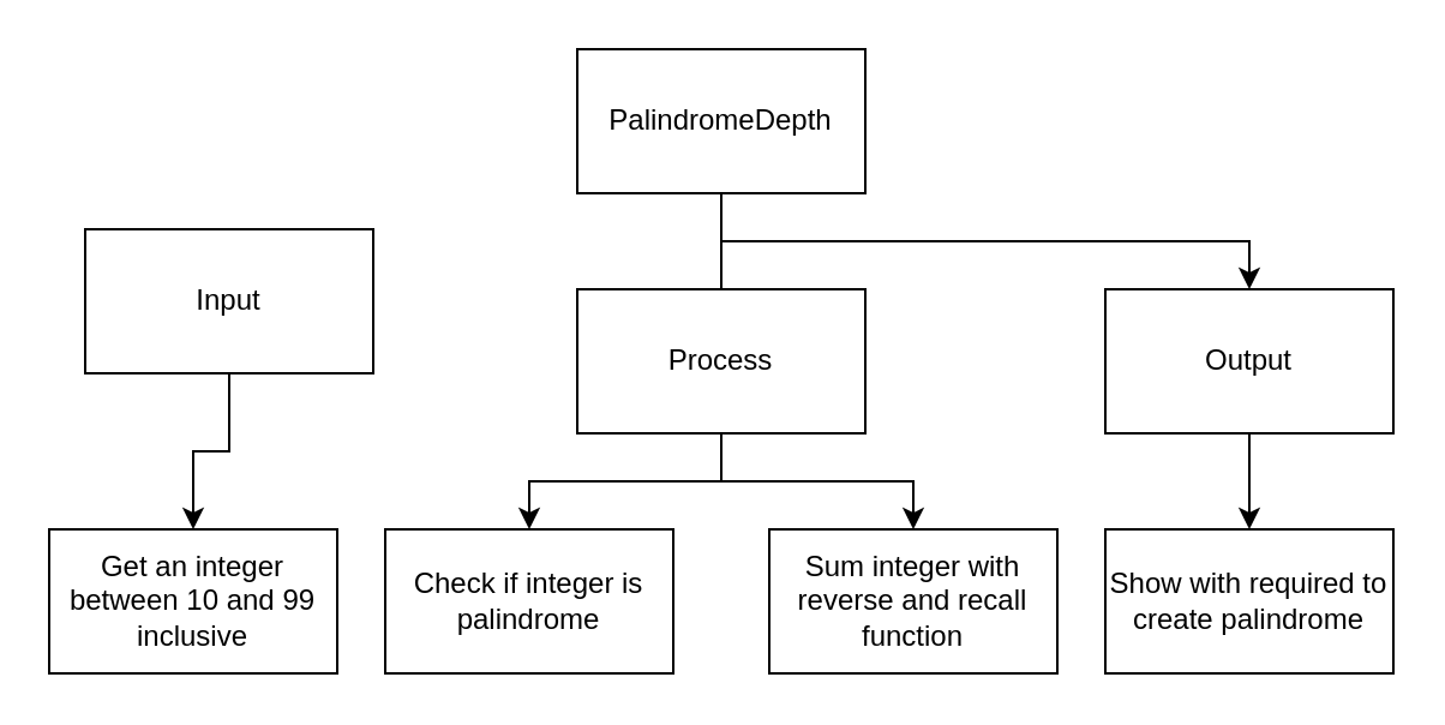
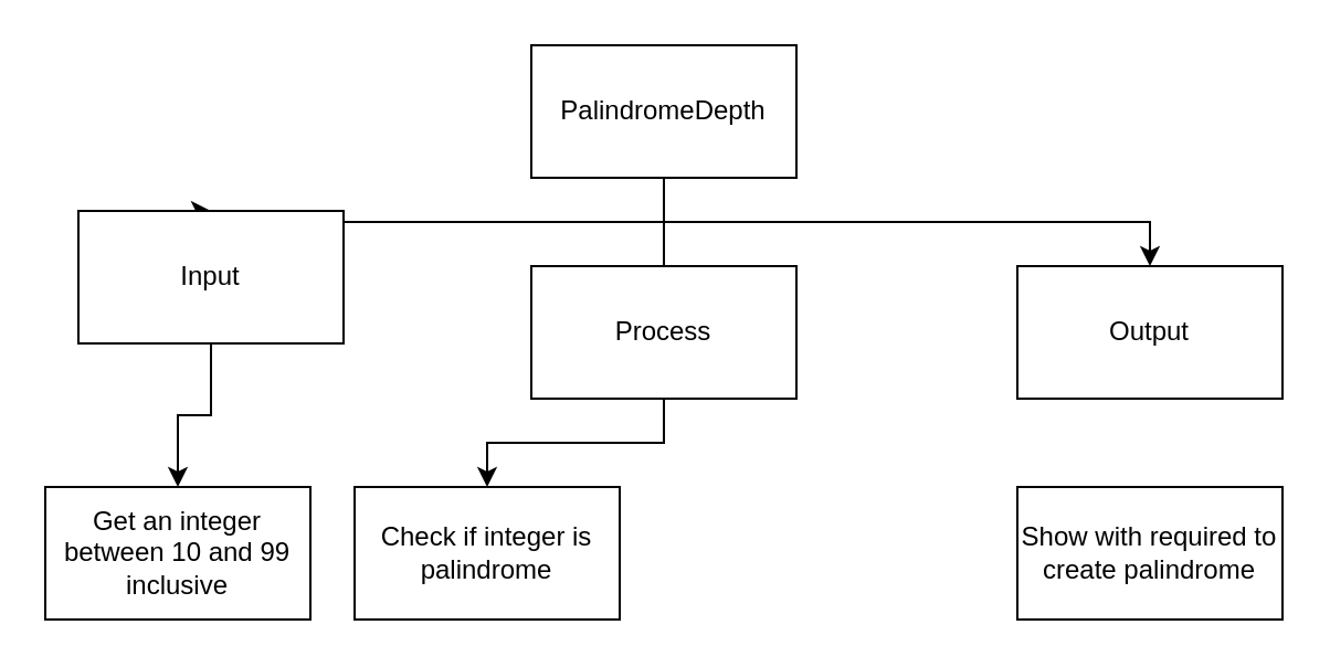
+ <mxCell id="2" style="edgeStyle=orthogonalEdgeStyle;rounded=0;html=1;entryX=0.5;entryY=0;entryDx=0;entryDy=0;" parent="1" source="5" target="7" edge="1"><mxGeometry relative="1" as="geometry"><Array as="points"><mxPoint x="300" y="100" /><mxPoint x="80" y="100" /></Array></mxGeometry></mxCell>
- <mxCell id="11" style="edgeStyle=none;html=1;entryX=0.5;entryY=0;entryDx=0;entryDy=0;" parent="1" source="12" target="16" edge="1"><mxGeometry relative="1" as="geometry" /></mxCell>
- <mxCell id="9" style="edgeStyle=orthogonalEdgeStyle;rounded=0;html=1;entryX=0.5;entryY=0;entryDx=0;entryDy=0;" parent="1" source="10" target="15" edge="1"><mxGeometry relative="1" as="geometry" /></mxCell>
- <mxCell id="15" value="Sum integer with reverse and recall function" style="rounded=0;whiteSpace=wrap;html=1;" parent="1" vertex="1"><mxGeometry x="320" y="220" width="120" height="60" as="geometry" /></mxCell>
